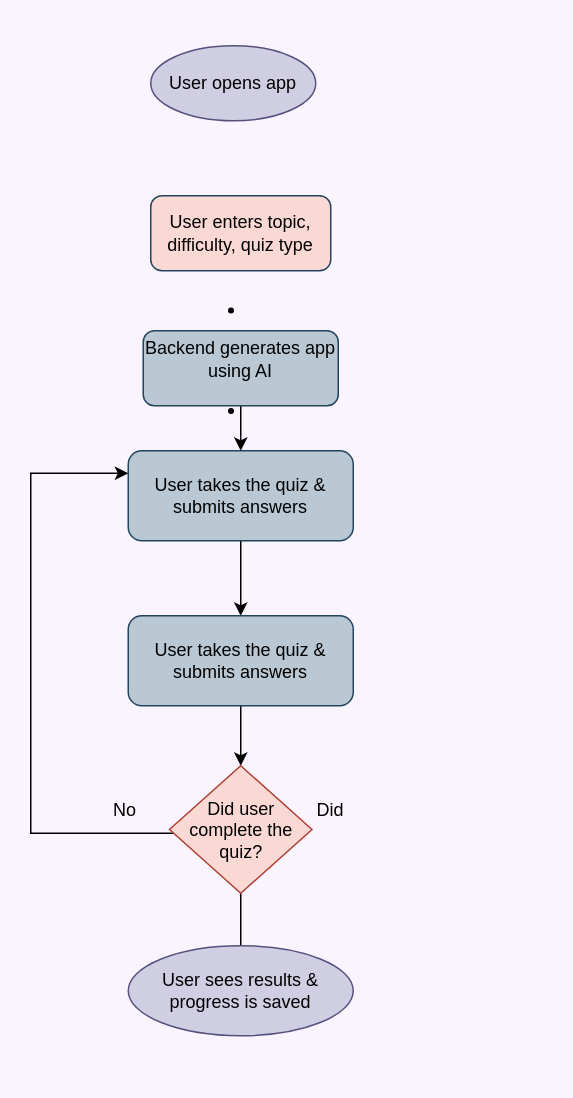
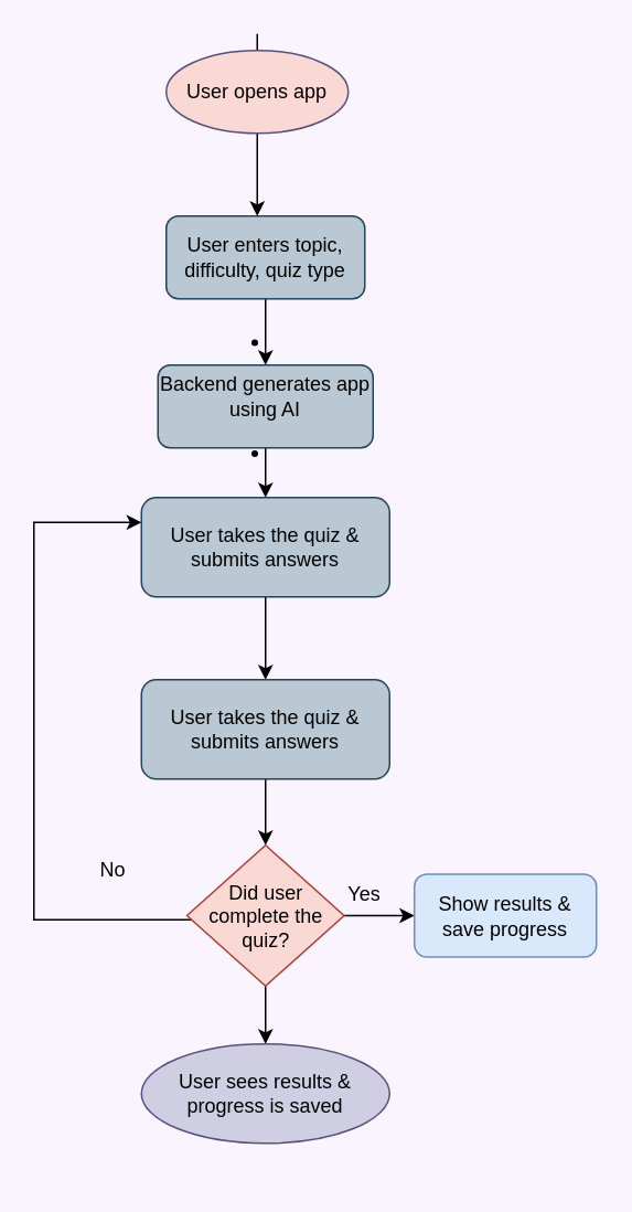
- <mxCell id="8" value="User opens app" style="ellipse;whiteSpace=wrap;html=1;fillColor=#d0cee2;strokeColor=#56517e;" vertex="1" parent="2"><mxGeometry x="80" y="10" width="110" height="50" as="geometry" /></mxCell>
+ <mxCell id="8" value="User opens app" style="ellipse;whiteSpace=wrap;html=1;fillColor=#fad9d5;strokeColor=#56517e;" vertex="1" parent="2"><mxGeometry x="80" y="10" width="110" height="50" as="geometry" /></mxCell>
+ <mxCell id="7" value="" style="edgeStyle=orthogonalEdgeStyle;rounded=0;orthogonalLoop=1;jettySize=auto;html=1;" edge="1" parent="2" source="8" target="4"><mxGeometry relative="1" as="geometry"><Array as="points"><mxPoint x="135" /><mxPoint x="135" /></Array></mxGeometry></mxCell>
- <mxCell id="4" value="User enters topic, difficulty, quiz type" style="rounded=1;whiteSpace=wrap;html=1;fontSize=12;glass=0;strokeWidth=1;shadow=0;fillColor=#fad9d5;strokeColor=#23445d;" parent="2" vertex="1"><mxGeometry x="80" y="110" width="120" height="50" as="geometry" /></mxCell>
+ <mxCell id="4" value="User enters topic, difficulty, quiz type" style="rounded=1;whiteSpace=wrap;html=1;fontSize=12;glass=0;strokeWidth=1;shadow=0;fillColor=#bac8d3;strokeColor=#23445d;" parent="2" vertex="1"><mxGeometry x="80" y="110" width="120" height="50" as="geometry" /></mxCell>
+ <mxCell id="3" value="" style="edgeStyle=orthogonalEdgeStyle;rounded=0;orthogonalLoop=1;jettySize=auto;html=1;" edge="1" parent="2" source="4" target="6"><mxGeometry relative="1" as="geometry" /></mxCell>
- <mxCell id="19" value="No" style="text;html=1;align=center;verticalAlign=middle;whiteSpace=wrap;rounded=0;" vertex="1" parent="2"><mxGeometry x="32.5" y="505" width="60" height="30" as="geometry" /></mxCell>
+ <mxCell id="19" value="No" style="text;html=1;align=center;verticalAlign=middle;whiteSpace=wrap;rounded=0;" vertex="1" parent="2"><mxGeometry x="17.5" y="490" width="60" height="30" as="geometry" /></mxCell>
- <mxCell id="18" value="Did" style="text;html=1;align=center;verticalAlign=middle;whiteSpace=wrap;rounded=0;" vertex="1" parent="2"><mxGeometry x="170" y="504.5" width="60" height="30" as="geometry" /></mxCell>
+ <mxCell id="18" value="Yes" style="text;html=1;align=center;verticalAlign=middle;whiteSpace=wrap;rounded=0;" vertex="1" parent="2"><mxGeometry x="170" y="504.5" width="60" height="30" as="geometry" /></mxCell>
+ <mxCell id="13" value="" style="edgeStyle=orthogonalEdgeStyle;rounded=0;orthogonalLoop=1;jettySize=auto;html=1;" edge="1" parent="2" source="16" target="17"><mxGeometry relative="1" as="geometry" /></mxCell>
+ <mxCell id="17" value="Show results &amp;amp; save progress" style="rounded=1;whiteSpace=wrap;html=1;fillColor=#dae8fc;strokeColor=#6c8ebf;" vertex="1" parent="2"><mxGeometry x="230" y="507.5" width="110" height="50" as="geometry" /></mxCell>
- <mxCell id="15" value="" style="edgeStyle=orthogonalEdgeStyle;rounded=0;orthogonalLoop=1;jettySize=auto;html=1;endArrow=none;" edge="1" parent="2" source="16" target="20"><mxGeometry relative="1" as="geometry" /></mxCell>
+ <mxCell id="15" value="" style="edgeStyle=orthogonalEdgeStyle;rounded=0;orthogonalLoop=1;jettySize=auto;html=1;" edge="1" parent="2" source="16" target="20"><mxGeometry relative="1" as="geometry" /></mxCell>
